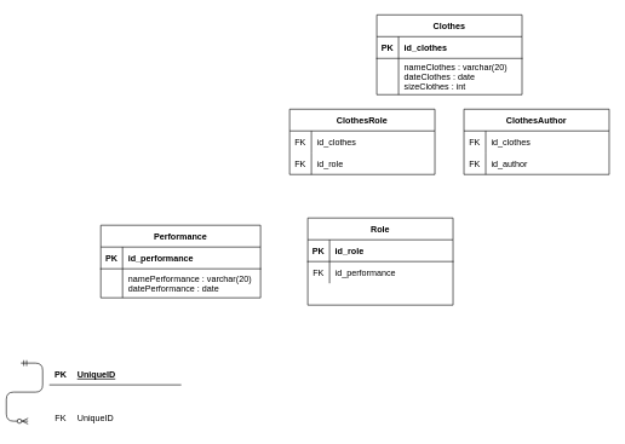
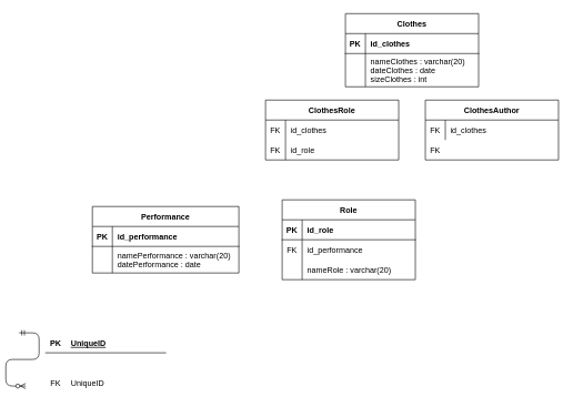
- <mxCell id="24" value="id_author" style="shape=partialRectangle;connectable=0;fillColor=none;top=0;left=0;bottom=0;right=0;align=left;spacingLeft=6;fontStyle=0;overflow=hidden;" vertex="1" parent="22"><mxGeometry x="30" width="170" height="30" as="geometry" /></mxCell>
+ <mxCell id="48" value="nameRole : varchar(20)" style="shape=partialRectangle;connectable=0;fillColor=none;top=0;left=0;bottom=0;right=0;align=left;spacingLeft=6;overflow=hidden;" vertex="1" parent="46"><mxGeometry x="30" width="170" height="30" as="geometry" /></mxCell>
